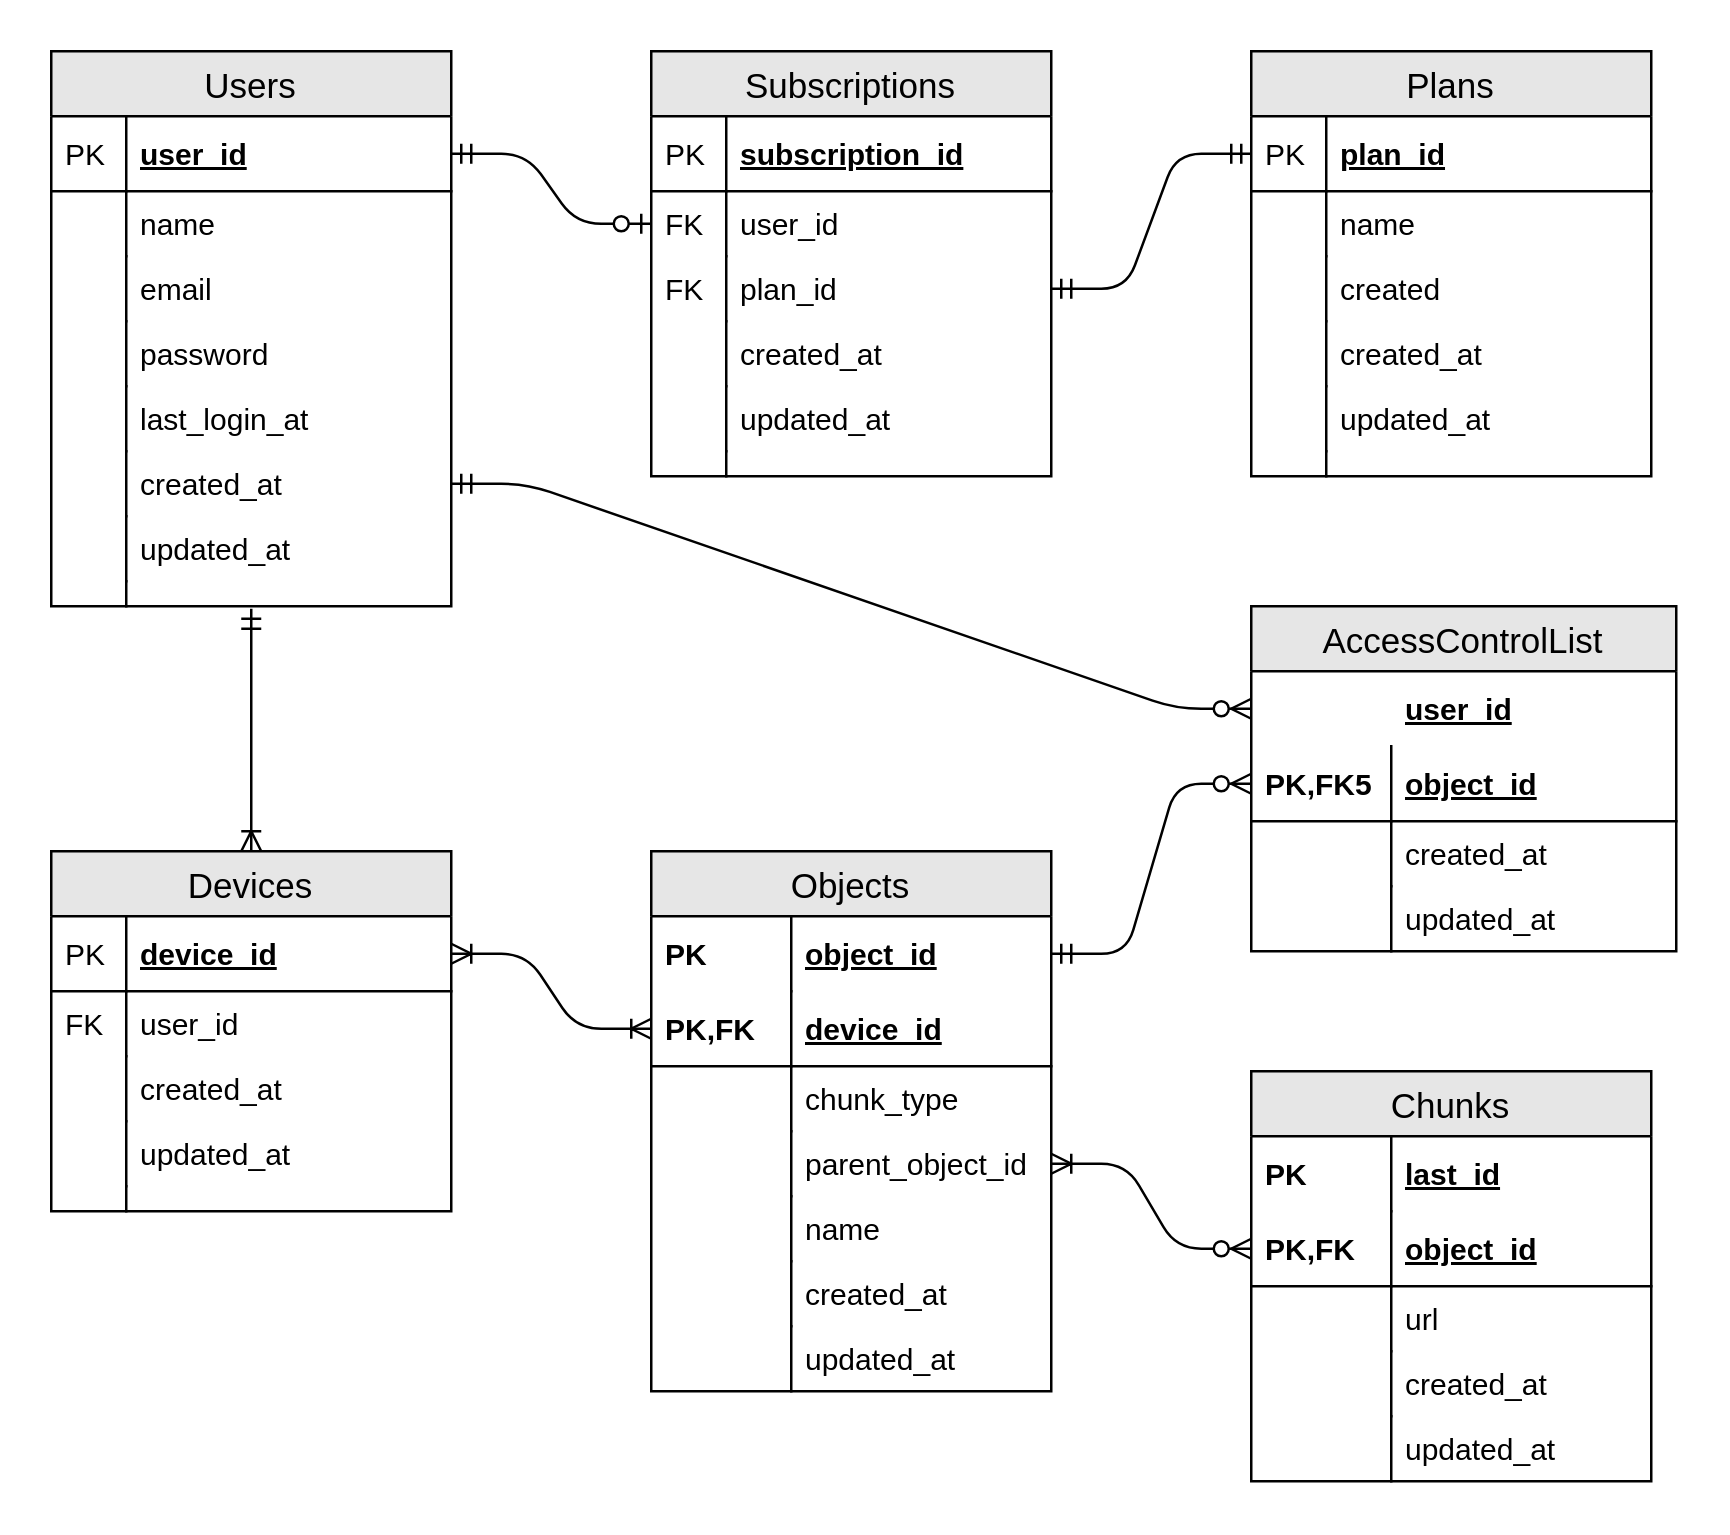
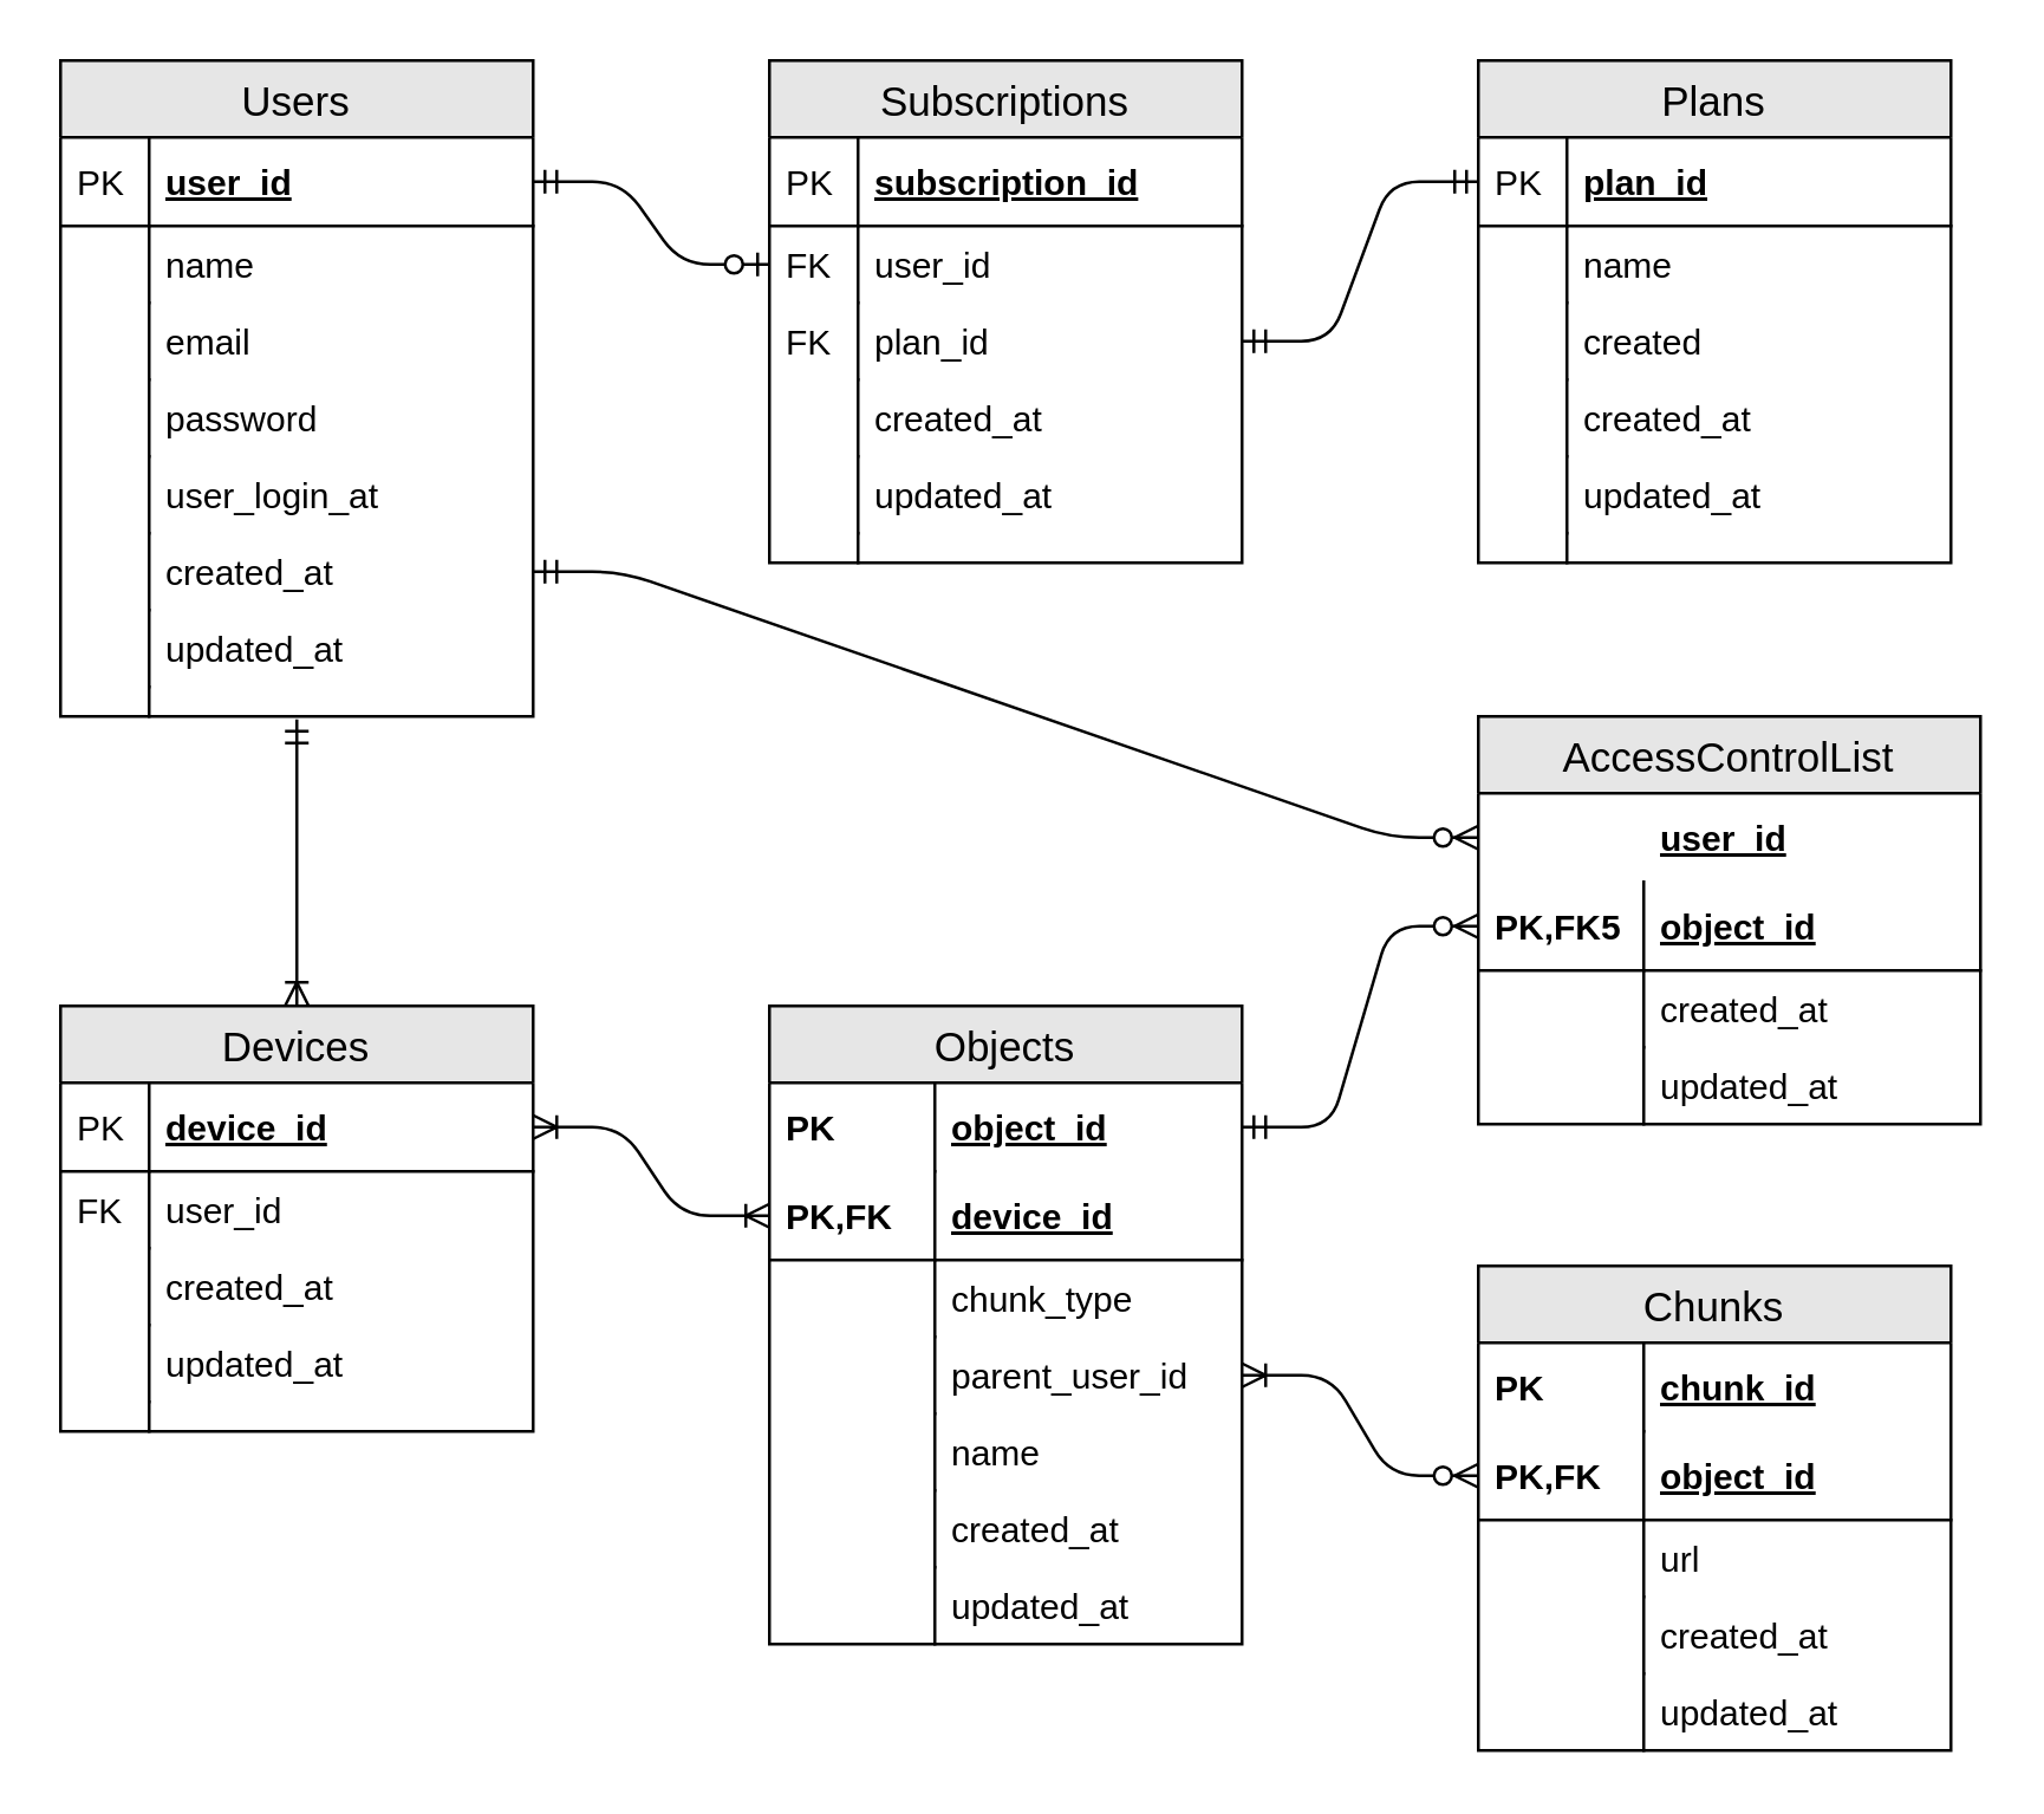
- <mxCell id="17" value="last_login_at" style="shape=partialRectangle;top=0;left=0;right=0;bottom=0;align=left;verticalAlign=top;fillColor=none;spacingLeft=34;spacingRight=4;overflow=hidden;rotatable=0;points=[[0,0.5],[1,0.5]];portConstraint=eastwest;dropTarget=0;fontSize=12;" parent="8" vertex="1"><mxGeometry y="134" width="160" height="26" as="geometry" /></mxCell>
+ <mxCell id="17" value="user_login_at" style="shape=partialRectangle;top=0;left=0;right=0;bottom=0;align=left;verticalAlign=top;fillColor=none;spacingLeft=34;spacingRight=4;overflow=hidden;rotatable=0;points=[[0,0.5],[1,0.5]];portConstraint=eastwest;dropTarget=0;fontSize=12;" parent="8" vertex="1"><mxGeometry y="134" width="160" height="26" as="geometry" /></mxCell>
- <mxCell id="69" value="parent_object_id" style="shape=partialRectangle;top=0;left=0;right=0;bottom=0;align=left;verticalAlign=top;fillColor=none;spacingLeft=60;spacingRight=4;overflow=hidden;rotatable=0;points=[[0,0.5],[1,0.5]];portConstraint=eastwest;dropTarget=0;fontSize=12;" vertex="1" parent="62"><mxGeometry y="112" width="160" height="26" as="geometry" /></mxCell>
+ <mxCell id="69" value="parent_user_id" style="shape=partialRectangle;top=0;left=0;right=0;bottom=0;align=left;verticalAlign=top;fillColor=none;spacingLeft=60;spacingRight=4;overflow=hidden;rotatable=0;points=[[0,0.5],[1,0.5]];portConstraint=eastwest;dropTarget=0;fontSize=12;" vertex="1" parent="62"><mxGeometry y="112" width="160" height="26" as="geometry" /></mxCell>
- <mxCell id="87" value="last_id" style="shape=partialRectangle;top=0;left=0;right=0;bottom=0;align=left;verticalAlign=middle;fillColor=none;spacingLeft=60;spacingRight=4;overflow=hidden;rotatable=0;points=[[0,0.5],[1,0.5]];portConstraint=eastwest;dropTarget=0;fontStyle=5;fontSize=12;" vertex="1" parent="86"><mxGeometry y="26" width="160" height="30" as="geometry" /></mxCell>
+ <mxCell id="87" value="chunk_id" style="shape=partialRectangle;top=0;left=0;right=0;bottom=0;align=left;verticalAlign=middle;fillColor=none;spacingLeft=60;spacingRight=4;overflow=hidden;rotatable=0;points=[[0,0.5],[1,0.5]];portConstraint=eastwest;dropTarget=0;fontStyle=5;fontSize=12;" vertex="1" parent="86"><mxGeometry y="26" width="160" height="30" as="geometry" /></mxCell>
